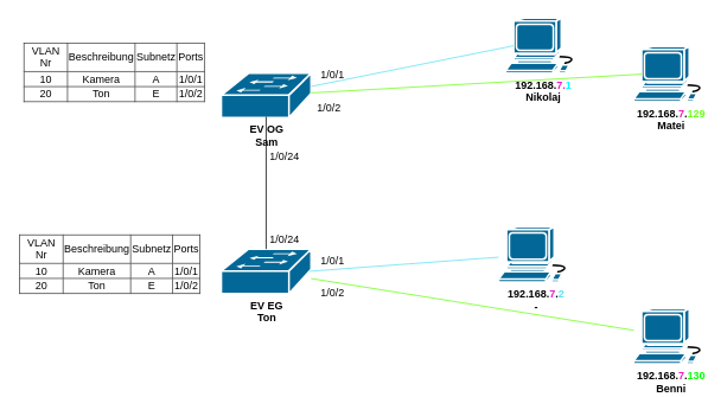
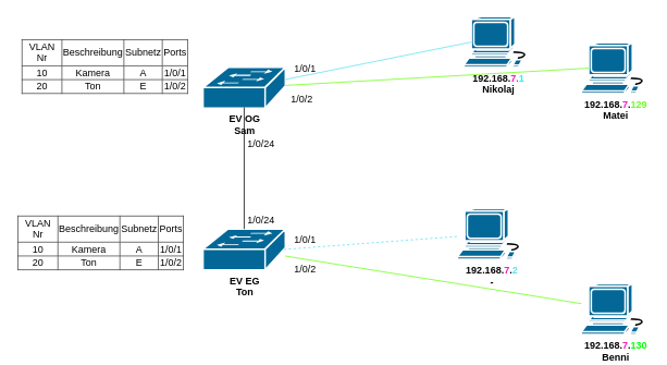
- <mxCell id="10" value="" style="endArrow=none;html=1;rounded=0;exitX=0.98;exitY=0.5;exitDx=0;exitDy=0;exitPerimeter=0;strokeColor=#5ee1f5;" parent="1" source="4" target="6" edge="1"><mxGeometry width="50" height="50" relative="1" as="geometry"><mxPoint x="369" y="163" as="sourcePoint" /><mxPoint x="596" y="150" as="targetPoint" /></mxGeometry></mxCell>
+ <mxCell id="10" value="" style="endArrow=none;html=1;rounded=0;exitX=0.98;exitY=0.5;exitDx=0;exitDy=0;exitPerimeter=0;strokeColor=#5ee1f5;dashed=1;" parent="1" source="4" target="6" edge="1"><mxGeometry width="50" height="50" relative="1" as="geometry"><mxPoint x="369" y="163" as="sourcePoint" /><mxPoint x="596" y="150" as="targetPoint" /></mxGeometry></mxCell>
